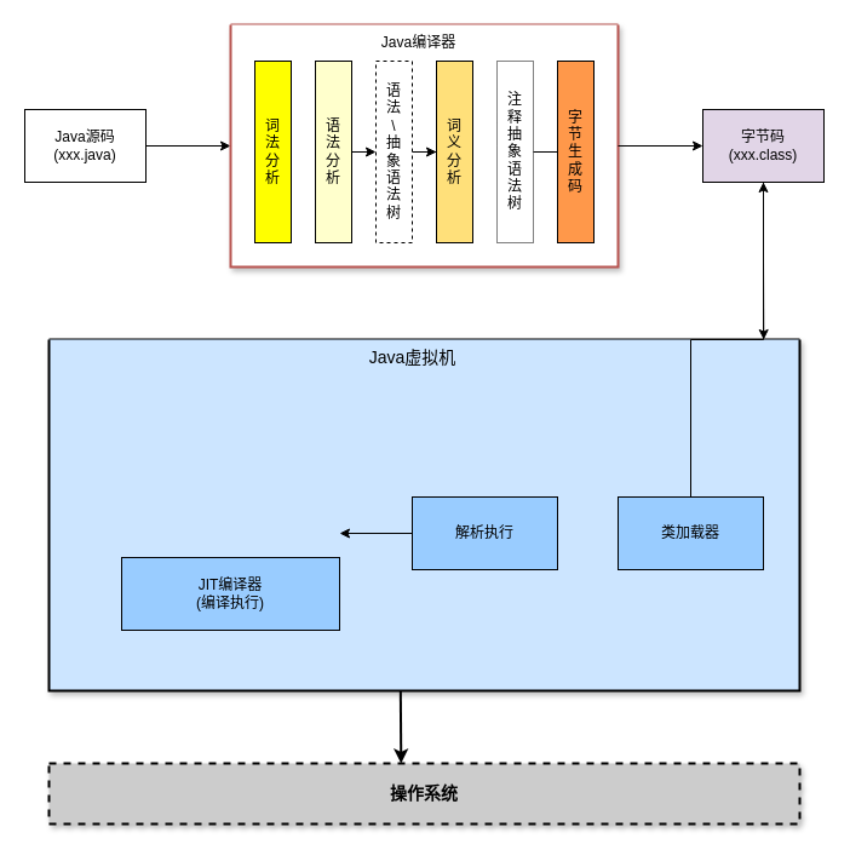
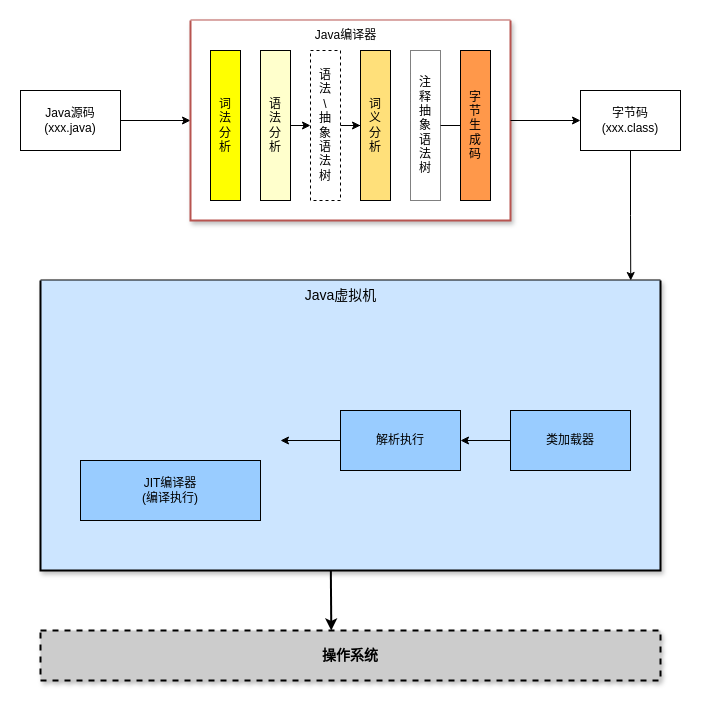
- <mxCell id="17" value="&lt;div class=&quot;mind-clipboard&quot;&gt;字节码&lt;div&gt;(xxx.class)&lt;/div&gt;&lt;/div&gt;" style="rounded=0;whiteSpace=wrap;html=1;fillColor=#e1d5e7;" vertex="1" parent="1"><mxGeometry x="580" y="90" width="100" height="60" as="geometry" /></mxCell>
+ <mxCell id="17" value="&lt;div class=&quot;mind-clipboard&quot;&gt;字节码&lt;div&gt;(xxx.class)&lt;/div&gt;&lt;/div&gt;" style="rounded=0;whiteSpace=wrap;html=1;" vertex="1" parent="1"><mxGeometry x="580" y="90" width="100" height="60" as="geometry" /></mxCell>
- <mxCell id="23" value="" style="edgeStyle=orthogonalEdgeStyle;rounded=0;orthogonalLoop=1;jettySize=auto;html=1;" edge="1" parent="18" source="24" target="17"><mxGeometry relative="1" as="geometry" /></mxCell>
+ <mxCell id="23" value="" style="edgeStyle=orthogonalEdgeStyle;rounded=0;orthogonalLoop=1;jettySize=auto;html=1;" edge="1" parent="18" source="24" target="22"><mxGeometry relative="1" as="geometry" /></mxCell>
- <mxCell id="20" value="JIT编译器&lt;br&gt;(编译执行)" style="rounded=0;whiteSpace=wrap;html=1;shadow=0;labelBackgroundColor=none;strokeWidth=1;fillColor=#99CCFF;gradientColor=none;" vertex="1" parent="18"><mxGeometry x="60" y="180" width="180" height="60" as="geometry" /></mxCell>
+ <mxCell id="20" value="JIT编译器&lt;br&gt;(编译执行)" style="rounded=0;whiteSpace=wrap;html=1;shadow=0;labelBackgroundColor=none;strokeWidth=1;fillColor=#99CCFF;gradientColor=none;" vertex="1" parent="18"><mxGeometry x="40" y="180" width="180" height="60" as="geometry" /></mxCell>
